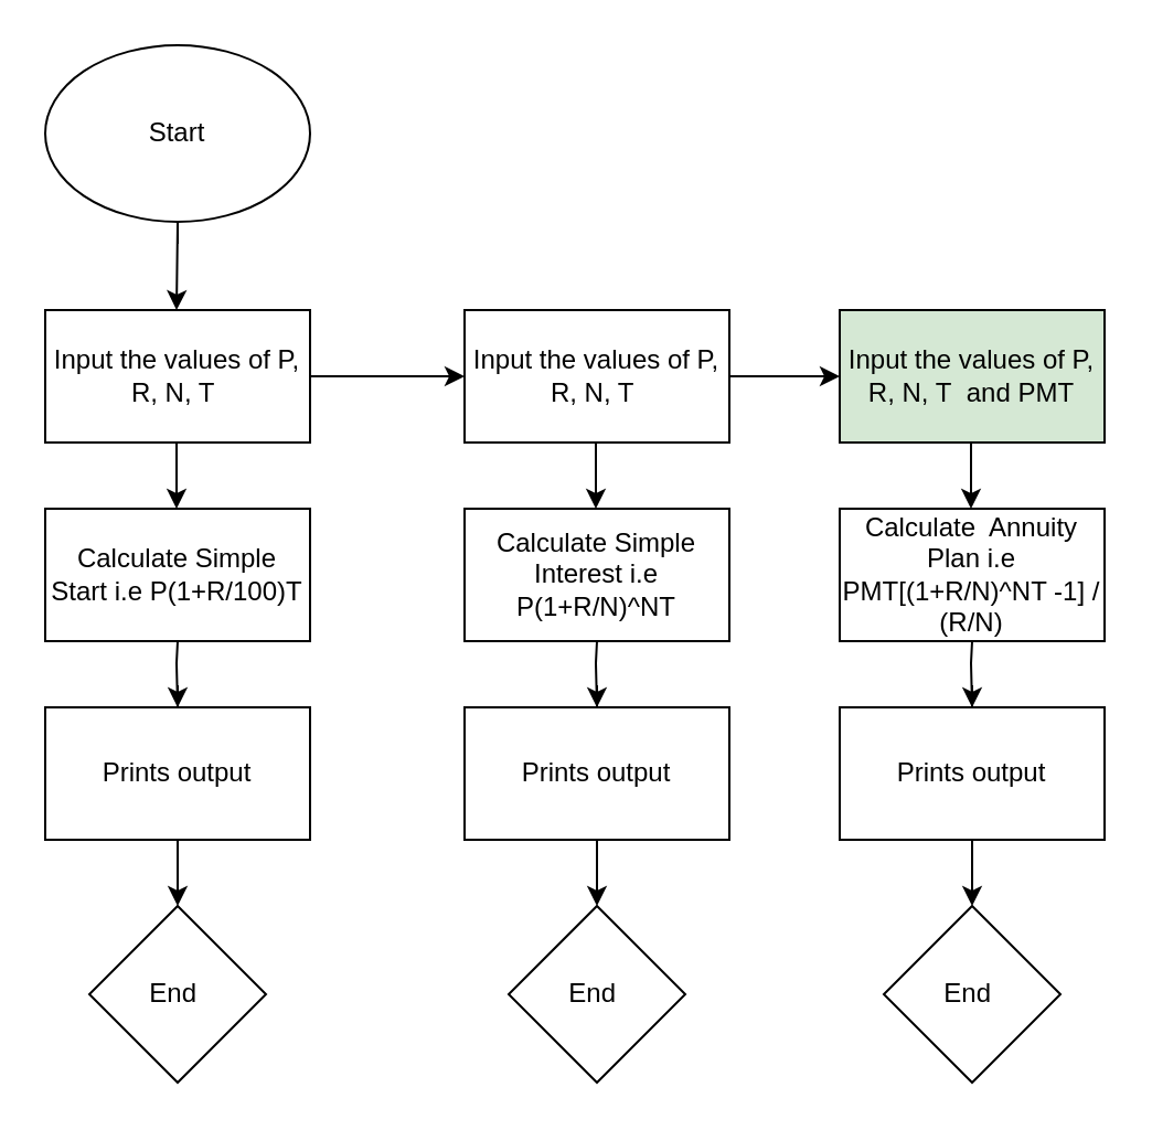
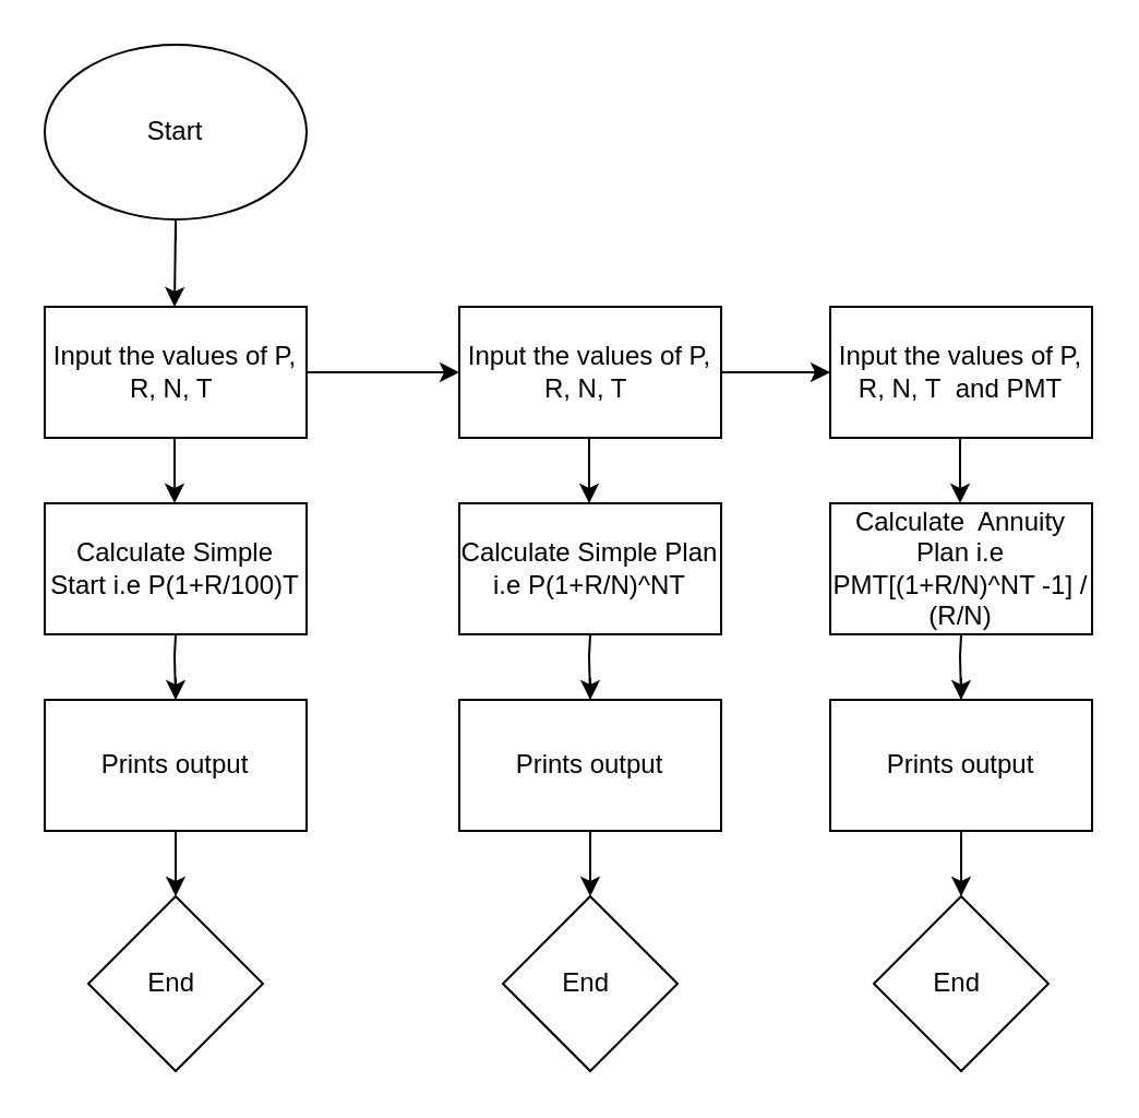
- <mxCell id="18" value="Input the values of P, R, N, T&amp;nbsp; and PMT" style="rounded=0;whiteSpace=wrap;html=1;fillColor=#d5e8d4;" vertex="1" parent="1"><mxGeometry x="380" y="140" width="120" height="60" as="geometry" /></mxCell>
+ <mxCell id="18" value="Input the values of P, R, N, T&amp;nbsp; and PMT" style="rounded=0;whiteSpace=wrap;html=1;" vertex="1" parent="1"><mxGeometry x="380" y="140" width="120" height="60" as="geometry" /></mxCell>
- <mxCell id="13" value="Calculate Simple Interest i.e P(1+R/N)^NT" style="rounded=0;whiteSpace=wrap;html=1;" vertex="1" parent="1"><mxGeometry x="210" y="230" width="120" height="60" as="geometry" /></mxCell>
+ <mxCell id="13" value="Calculate Simple Plan i.e P(1+R/N)^NT" style="rounded=0;whiteSpace=wrap;html=1;" vertex="1" parent="1"><mxGeometry x="210" y="230" width="120" height="60" as="geometry" /></mxCell>
